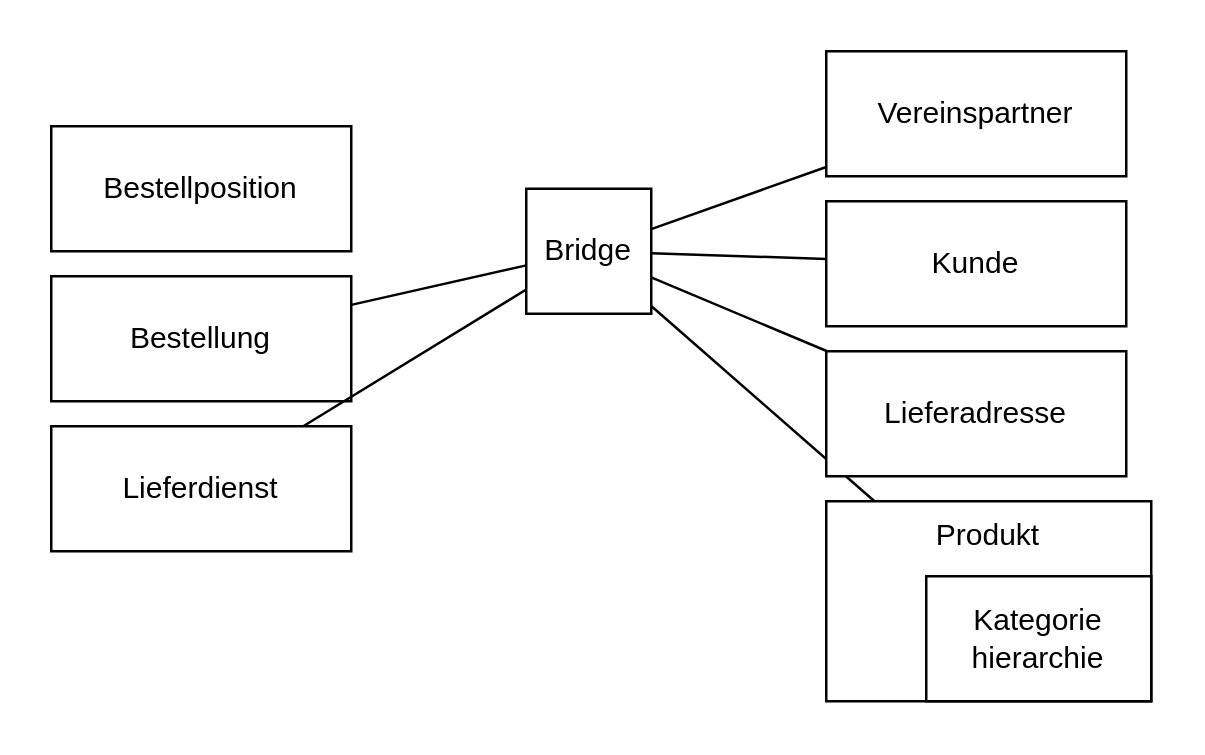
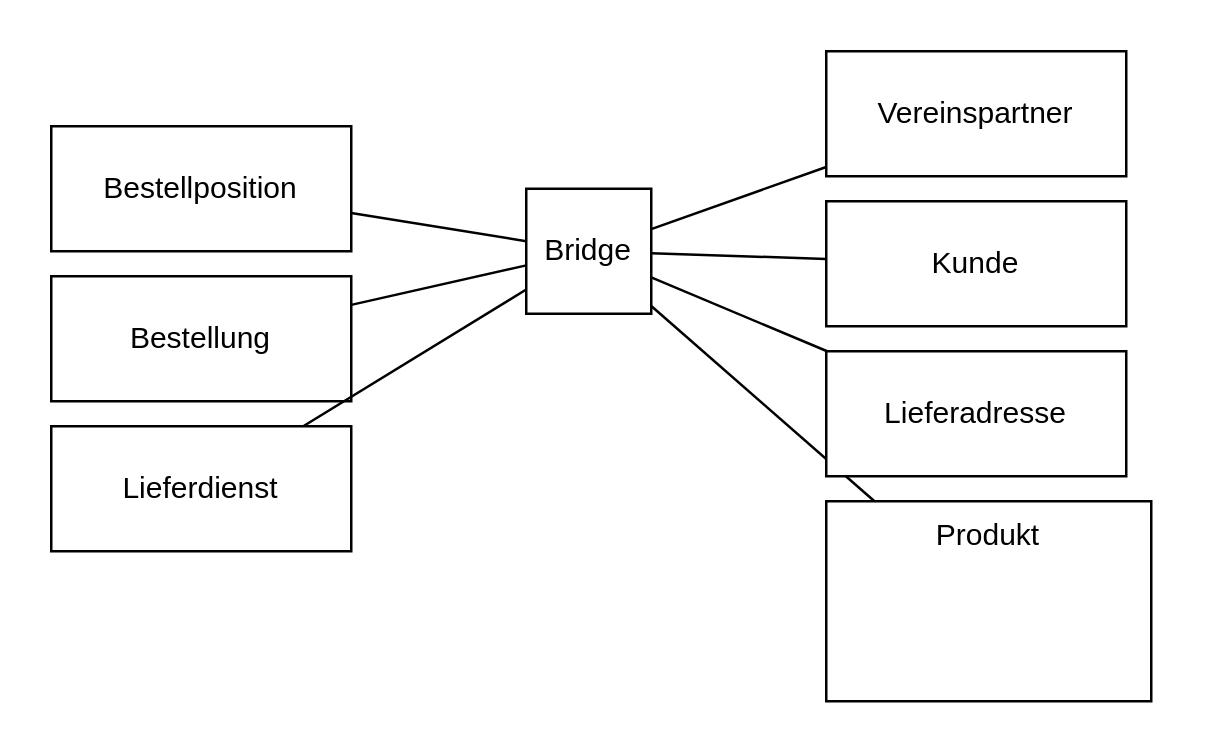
+ <mxCell id="7" style="rounded=0;orthogonalLoop=1;jettySize=auto;html=1;endArrow=none;endFill=0;" edge="1" parent="1" source="8" target="6"><mxGeometry relative="1" as="geometry" /></mxCell>
- <mxCell id="17" value="Kategorie&lt;div&gt;hierarchie&lt;/div&gt;" style="rounded=0;whiteSpace=wrap;html=1;" vertex="1" parent="1"><mxGeometry x="370" y="230" width="90" height="50" as="geometry" /></mxCell>
